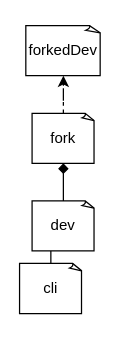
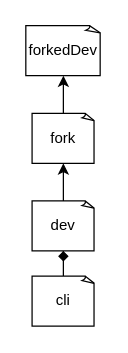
- <mxCell id="6" value="" style="edgeStyle=orthogonalEdgeStyle;rounded=0;orthogonalLoop=1;jettySize=auto;html=1;dashed=1;" edge="1" parent="1" source="7" target="8"><mxGeometry relative="1" as="geometry" /></mxCell>
+ <mxCell id="6" value="" style="edgeStyle=orthogonalEdgeStyle;rounded=0;orthogonalLoop=1;jettySize=auto;html=1;" edge="1" parent="1" source="7" target="8"><mxGeometry relative="1" as="geometry" /></mxCell>
- <mxCell id="4" value="" style="edgeStyle=orthogonalEdgeStyle;rounded=0;orthogonalLoop=1;jettySize=auto;html=1;endArrow=diamond;" edge="1" parent="1" source="5" target="7"><mxGeometry relative="1" as="geometry" /></mxCell>
+ <mxCell id="4" value="" style="edgeStyle=orthogonalEdgeStyle;rounded=0;orthogonalLoop=1;jettySize=auto;html=1;" edge="1" parent="1" source="5" target="7"><mxGeometry relative="1" as="geometry" /></mxCell>
- <mxCell id="3" value="cli" style="whiteSpace=wrap;html=1;shape=mxgraph.basic.document" vertex="1" parent="1"><mxGeometry x="15" y="210" width="50" height="40" as="geometry" /></mxCell>
+ <mxCell id="3" value="cli" style="whiteSpace=wrap;html=1;shape=mxgraph.basic.document" vertex="1" parent="1"><mxGeometry x="25" y="220" width="50" height="40" as="geometry" /></mxCell>
